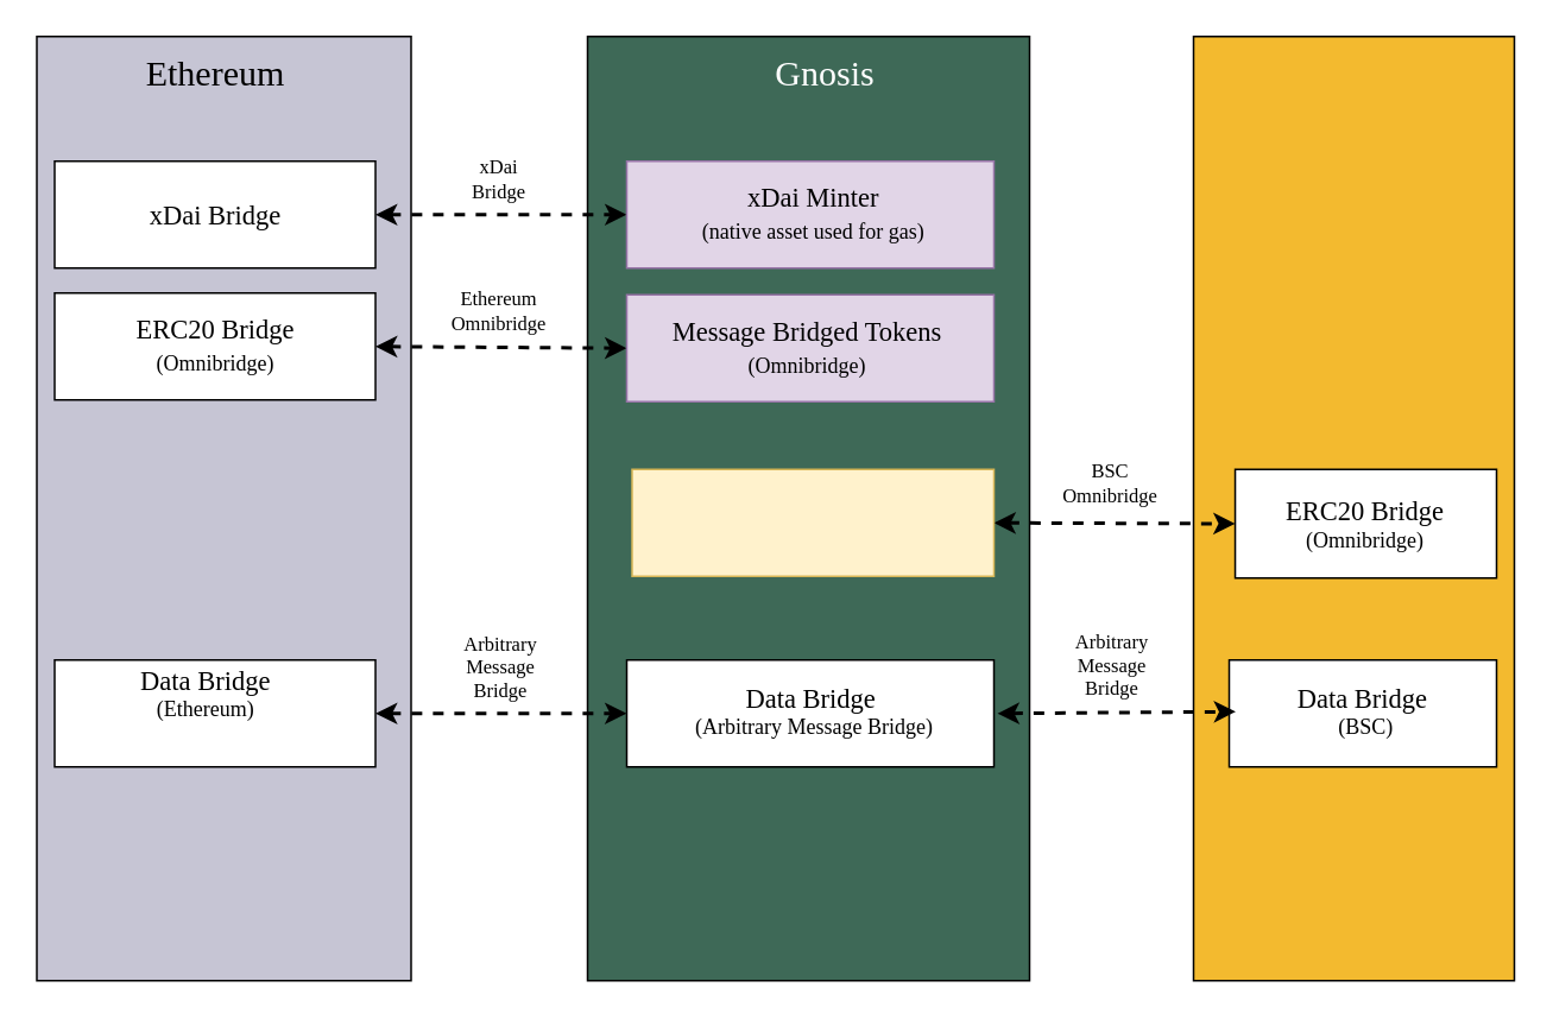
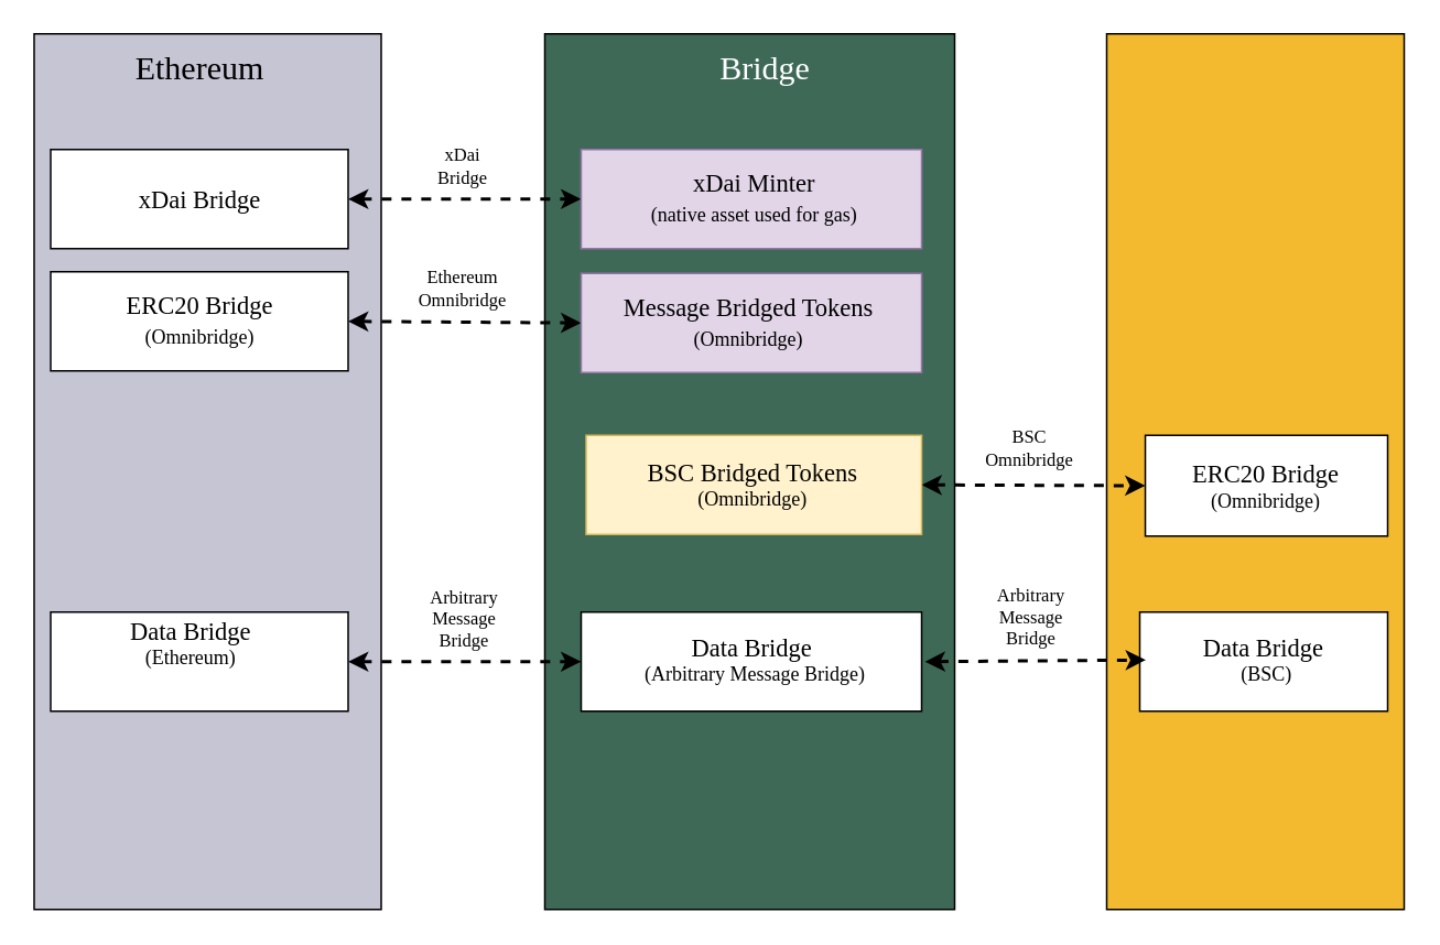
- <mxCell id="5" value="Gnosis" style="text;html=1;strokeColor=none;fillColor=none;align=center;verticalAlign=middle;whiteSpace=wrap;rounded=0;fontFamily=Comic Sans MS;fontSize=20;fontColor=#FFFFFF;" parent="1" vertex="1"><mxGeometry x="394.5" y="20" width="135" height="40" as="geometry" /></mxCell>
+ <mxCell id="5" value="Bridge" style="text;html=1;strokeColor=none;fillColor=none;align=center;verticalAlign=middle;whiteSpace=wrap;rounded=0;fontFamily=Comic Sans MS;fontSize=20;fontColor=#FFFFFF;" parent="1" vertex="1"><mxGeometry x="394.5" y="20" width="135" height="40" as="geometry" /></mxCell>
+ <mxCell id="28" value="&lt;font&gt;&lt;span style=&quot;font-size: 15px&quot;&gt;BSC Bridged Tokens&lt;/span&gt;&lt;br&gt;&lt;font style=&quot;font-size: 12px&quot;&gt;(Omnibridge)&lt;/font&gt;&lt;br&gt;&lt;/font&gt;" style="text;html=1;strokeColor=none;fillColor=none;align=center;verticalAlign=middle;whiteSpace=wrap;rounded=0;fontFamily=Comic Sans MS;" parent="26" vertex="1"><mxGeometry x="8.458" y="15" width="186.083" height="30" as="geometry" /></mxCell>
